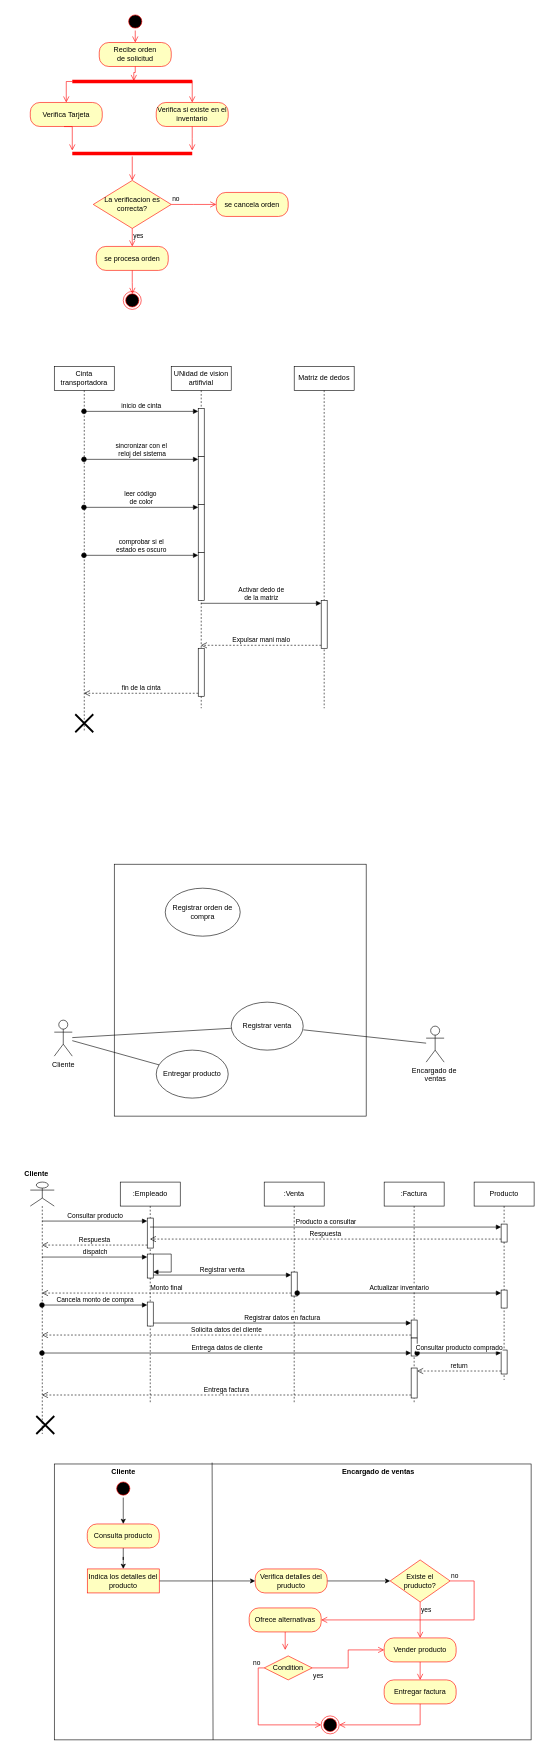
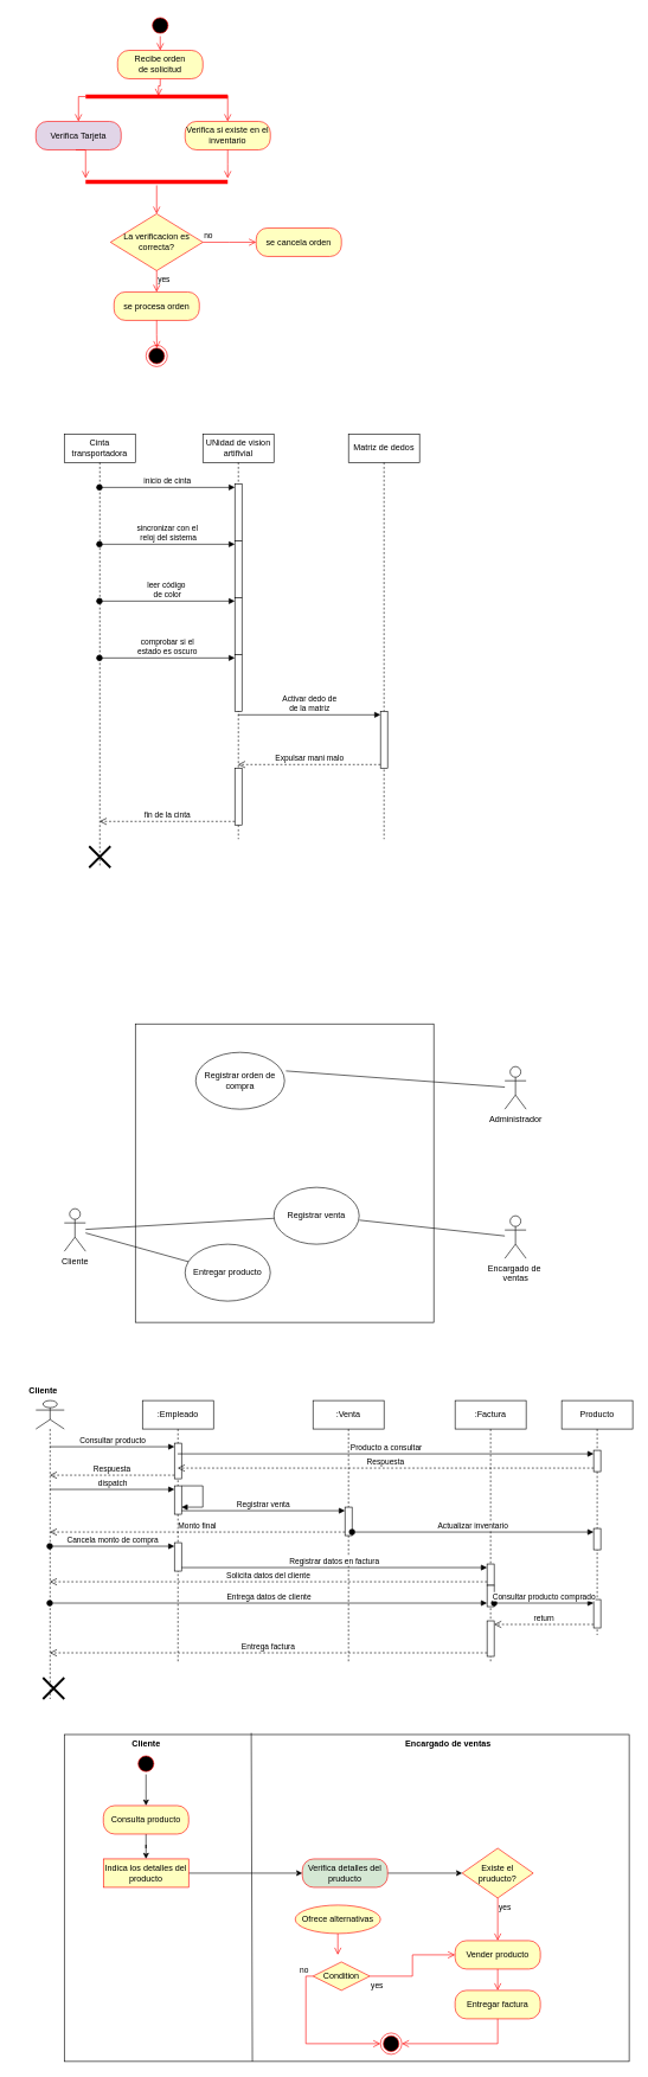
- <mxCell id="7" value="Verifica Tarjeta" style="rounded=1;whiteSpace=wrap;html=1;arcSize=40;fontColor=#000000;fillColor=#ffffc0;strokeColor=#ff0000;" parent="1" vertex="1"><mxGeometry x="50" y="170" width="120" height="40" as="geometry" /></mxCell>
+ <mxCell id="7" value="Verifica Tarjeta" style="rounded=1;whiteSpace=wrap;html=1;arcSize=40;fontColor=#000000;fillColor=#e1d5e7;strokeColor=#ff0000;" parent="1" vertex="1"><mxGeometry x="50" y="170" width="120" height="40" as="geometry" /></mxCell>
+ <mxCell id="44" value="" style="endArrow=none;html=1;rounded=0;exitX=1.016;exitY=0.327;exitDx=0;exitDy=0;exitPerimeter=0;" edge="1" parent="1" source="43" target="41"><mxGeometry width="50" height="50" relative="1" as="geometry"><mxPoint x="400" y="1518" as="sourcePoint" /><mxPoint x="555" y="1500" as="targetPoint" /></mxGeometry></mxCell>
+ <mxCell id="41" value="Administrador" style="shape=umlActor;verticalLabelPosition=bottom;verticalAlign=top;html=1;outlineConnect=0;" vertex="1" parent="1"><mxGeometry x="710" y="1500" width="30" height="60" as="geometry" /></mxCell>
- <mxCell id="94" value="Verifica detalles del pruducto" style="rounded=1;whiteSpace=wrap;html=1;arcSize=40;fontColor=#000000;fillColor=#ffffc0;strokeColor=#ff0000;" vertex="1" parent="1"><mxGeometry x="425" y="2615" width="120" height="40" as="geometry" /></mxCell>
+ <mxCell id="94" value="Verifica detalles del pruducto" style="rounded=1;whiteSpace=wrap;html=1;arcSize=40;fontColor=#000000;fillColor=#d5e8d4;strokeColor=#ff0000;" vertex="1" parent="1"><mxGeometry x="425" y="2615" width="120" height="40" as="geometry" /></mxCell>
- <mxCell id="103" value="Ofrece alternativas" style="rounded=1;whiteSpace=wrap;html=1;arcSize=40;fontColor=#000000;fillColor=#ffffc0;strokeColor=#ff0000;" vertex="1" parent="1"><mxGeometry x="415" y="2680" width="120" height="40" as="geometry" /></mxCell>
+ <mxCell id="103" value="Ofrece alternativas" style="ellipse;whiteSpace=wrap;html=1;arcSize=40;fontColor=#000000;fillColor=#ffffc0;strokeColor=#ff0000;" vertex="1" parent="1"><mxGeometry x="415" y="2680" width="120" height="40" as="geometry" /></mxCell>
- <mxCell id="96" value="no" style="edgeStyle=orthogonalEdgeStyle;html=1;align=left;verticalAlign=bottom;endArrow=open;endSize=8;strokeColor=#ff0000;rounded=0;entryX=1;entryY=0.5;entryDx=0;entryDy=0;" edge="1" source="95" parent="1" target="103"><mxGeometry x="-1" relative="1" as="geometry"><mxPoint x="830" y="2635" as="targetPoint" /><Array as="points"><mxPoint x="790" y="2635" /><mxPoint x="790" y="2700" /></Array></mxGeometry></mxCell>
